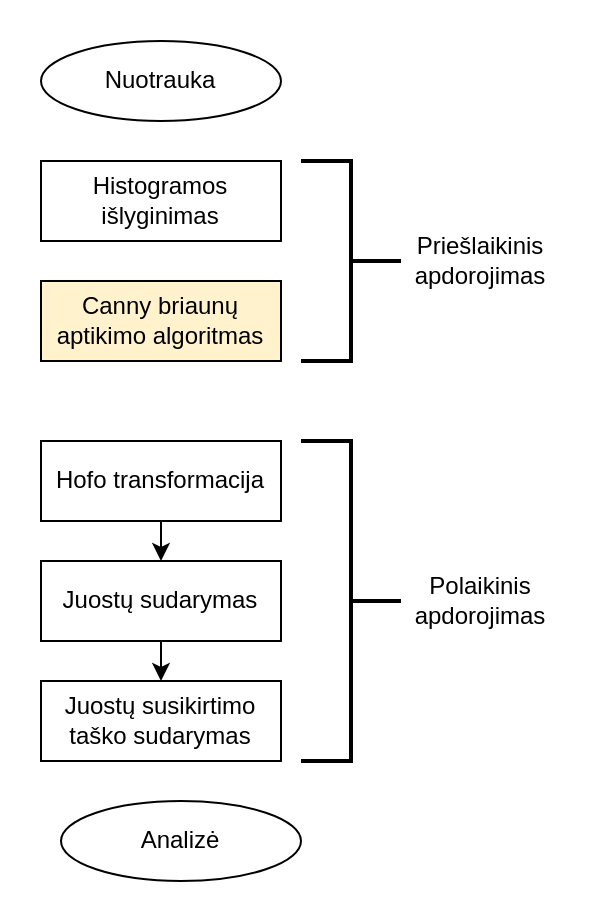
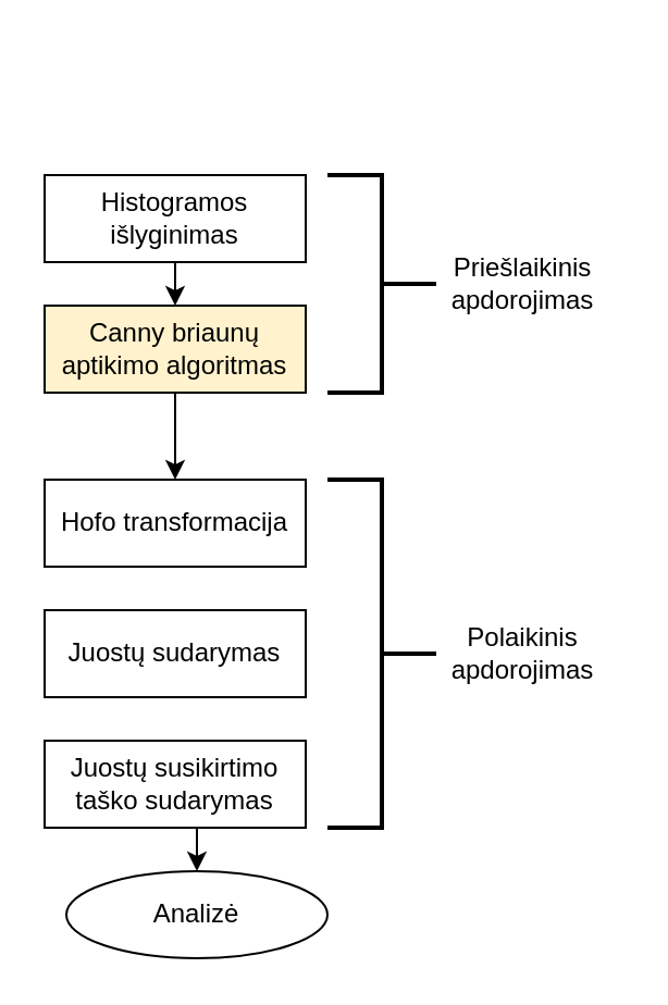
- <mxCell id="2" value="Nuotrauka" style="ellipse;whiteSpace=wrap;html=1;" vertex="1" parent="1"><mxGeometry x="20" y="20" width="120" height="40" as="geometry" /></mxCell>
+ <mxCell id="3" style="edgeStyle=orthogonalEdgeStyle;rounded=0;orthogonalLoop=1;jettySize=auto;html=1;exitX=0.5;exitY=1;exitDx=0;exitDy=0;entryX=0.5;entryY=0;entryDx=0;entryDy=0;" edge="1" parent="1" source="4" target="6"><mxGeometry relative="1" as="geometry" /></mxCell>
+ <mxCell id="5" style="edgeStyle=orthogonalEdgeStyle;rounded=0;orthogonalLoop=1;jettySize=auto;html=1;exitX=0.5;exitY=1;exitDx=0;exitDy=0;entryX=0.5;entryY=0;entryDx=0;entryDy=0;" edge="1" parent="1" source="6" target="8"><mxGeometry relative="1" as="geometry" /></mxCell>
- <mxCell id="7" style="edgeStyle=orthogonalEdgeStyle;rounded=0;orthogonalLoop=1;jettySize=auto;html=1;exitX=0.5;exitY=1;exitDx=0;exitDy=0;entryX=0.5;entryY=0;entryDx=0;entryDy=0;" edge="1" parent="1" source="8" target="10"><mxGeometry relative="1" as="geometry" /></mxCell>
- <mxCell id="9" style="edgeStyle=orthogonalEdgeStyle;rounded=0;orthogonalLoop=1;jettySize=auto;html=1;exitX=0.5;exitY=1;exitDx=0;exitDy=0;entryX=0.5;entryY=0;entryDx=0;entryDy=0;" edge="1" parent="1" source="10" target="12"><mxGeometry relative="1" as="geometry" /></mxCell>
+ <mxCell id="11" style="edgeStyle=orthogonalEdgeStyle;rounded=0;orthogonalLoop=1;jettySize=auto;html=1;exitX=0.5;exitY=1;exitDx=0;exitDy=0;entryX=0.5;entryY=0;entryDx=0;entryDy=0;" edge="1" parent="1" source="12" target="13"><mxGeometry relative="1" as="geometry" /></mxCell>
